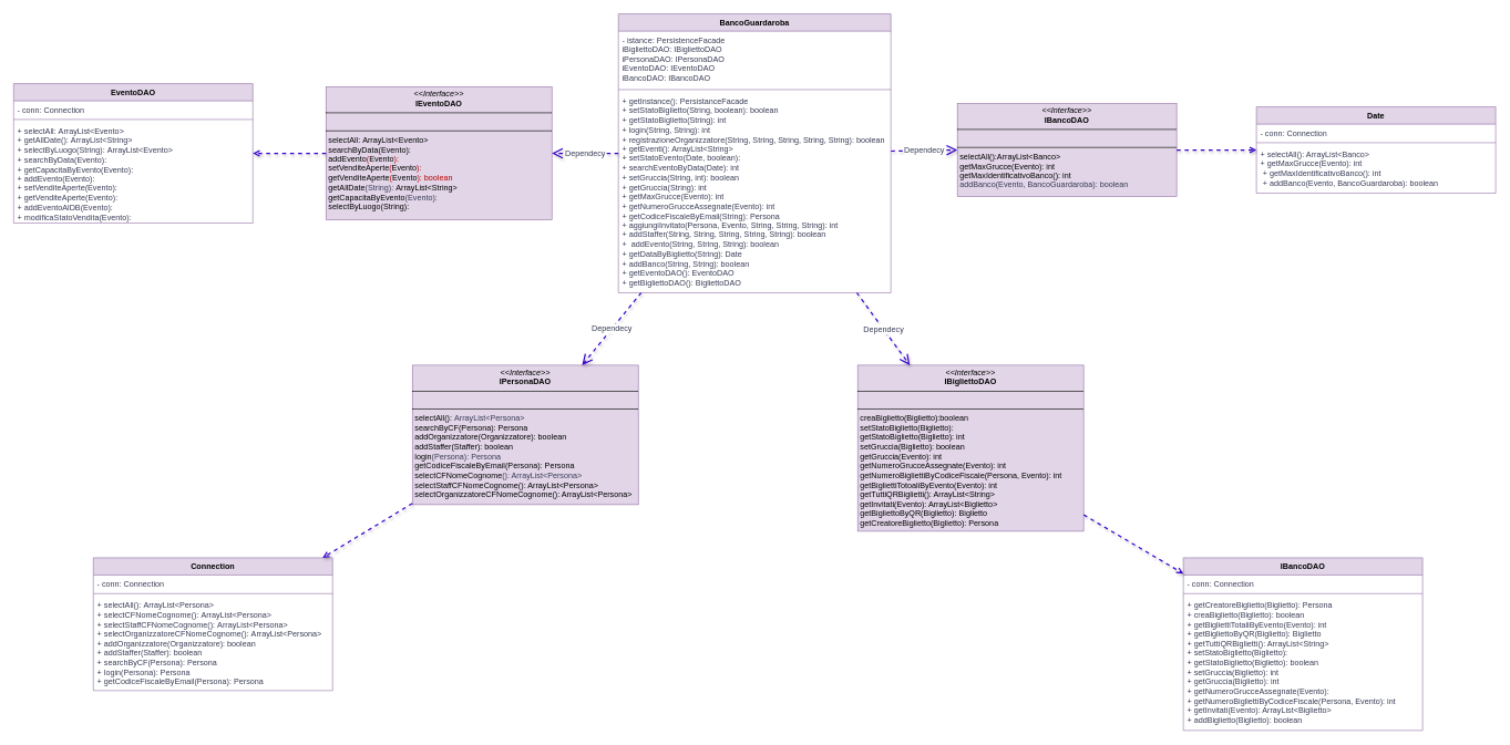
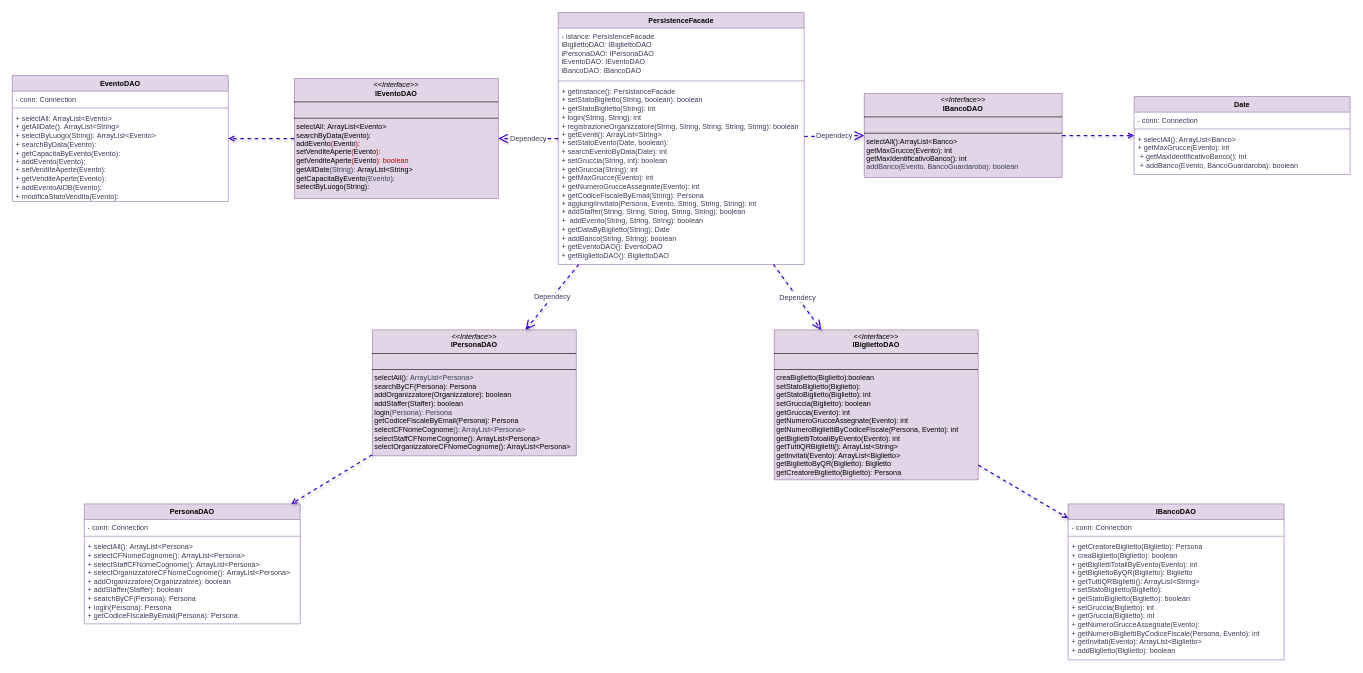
- <mxCell id="6" value="BancoGuardaroba" style="swimlane;fontStyle=1;align=center;verticalAlign=top;childLayout=stackLayout;horizontal=1;startSize=26;horizontalStack=0;resizeParent=1;resizeParentMax=0;resizeLast=0;collapsible=1;marginBottom=0;whiteSpace=wrap;html=1;labelBackgroundColor=none;fillColor=#e1d5e7;strokeColor=#9673a6;" vertex="1" parent="1"><mxGeometry x="930" y="20" width="410" height="420" as="geometry" /></mxCell>
+ <mxCell id="6" value="PersistenceFacade" style="swimlane;fontStyle=1;align=center;verticalAlign=top;childLayout=stackLayout;horizontal=1;startSize=26;horizontalStack=0;resizeParent=1;resizeParentMax=0;resizeLast=0;collapsible=1;marginBottom=0;whiteSpace=wrap;html=1;labelBackgroundColor=none;fillColor=#e1d5e7;strokeColor=#9673a6;" vertex="1" parent="1"><mxGeometry x="930" y="20" width="410" height="420" as="geometry" /></mxCell>
- <mxCell id="22" value="Connection" style="swimlane;fontStyle=1;align=center;verticalAlign=top;childLayout=stackLayout;horizontal=1;startSize=26;horizontalStack=0;resizeParent=1;resizeParentMax=0;resizeLast=0;collapsible=1;marginBottom=0;whiteSpace=wrap;html=1;labelBackgroundColor=none;fillColor=#e1d5e7;strokeColor=#9673a6;" vertex="1" parent="1"><mxGeometry x="140" y="839" width="360" height="200" as="geometry" /></mxCell>
+ <mxCell id="22" value="PersonaDAO" style="swimlane;fontStyle=1;align=center;verticalAlign=top;childLayout=stackLayout;horizontal=1;startSize=26;horizontalStack=0;resizeParent=1;resizeParentMax=0;resizeLast=0;collapsible=1;marginBottom=0;whiteSpace=wrap;html=1;labelBackgroundColor=none;fillColor=#e1d5e7;strokeColor=#9673a6;" vertex="1" parent="1"><mxGeometry x="140" y="839" width="360" height="200" as="geometry" /></mxCell>
